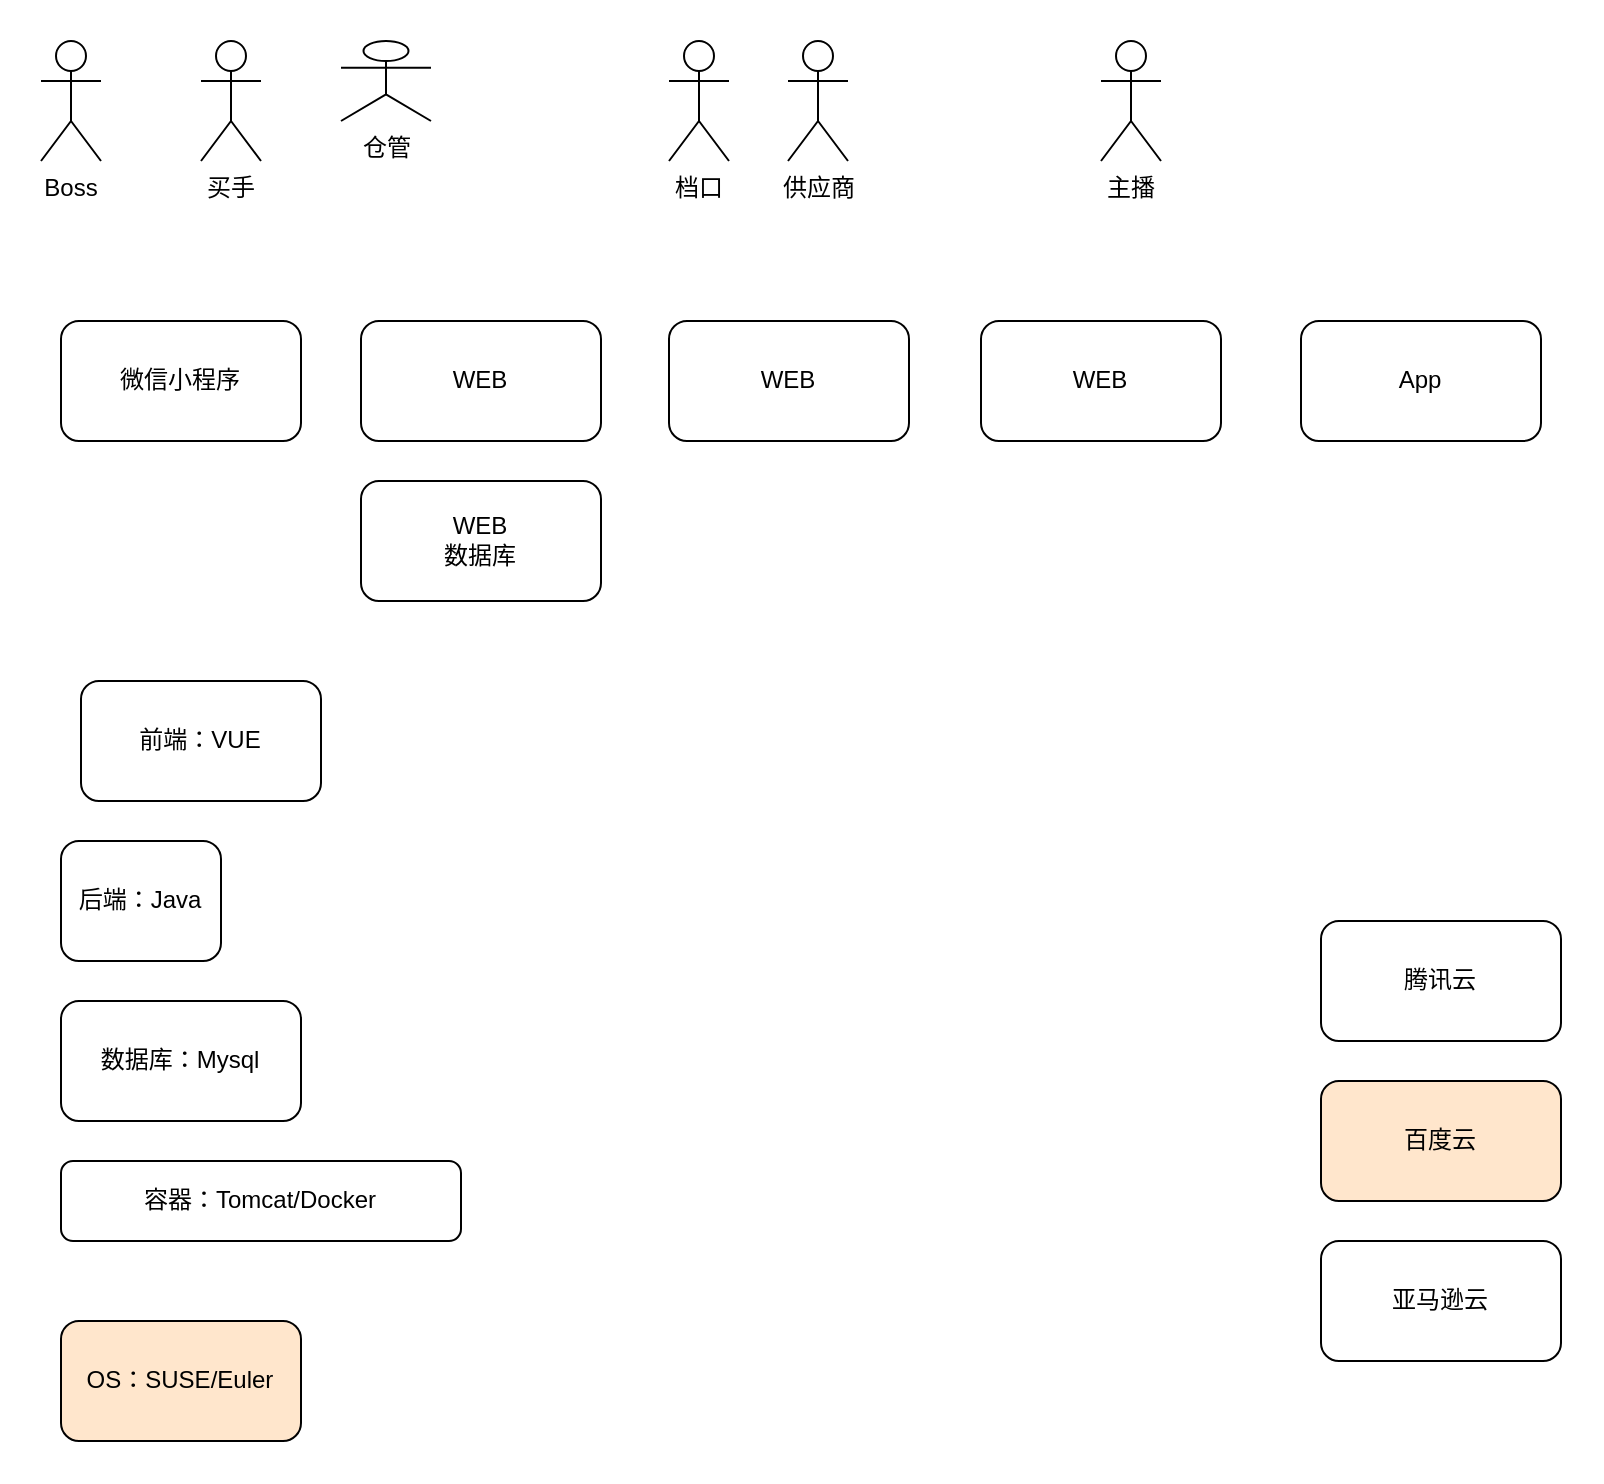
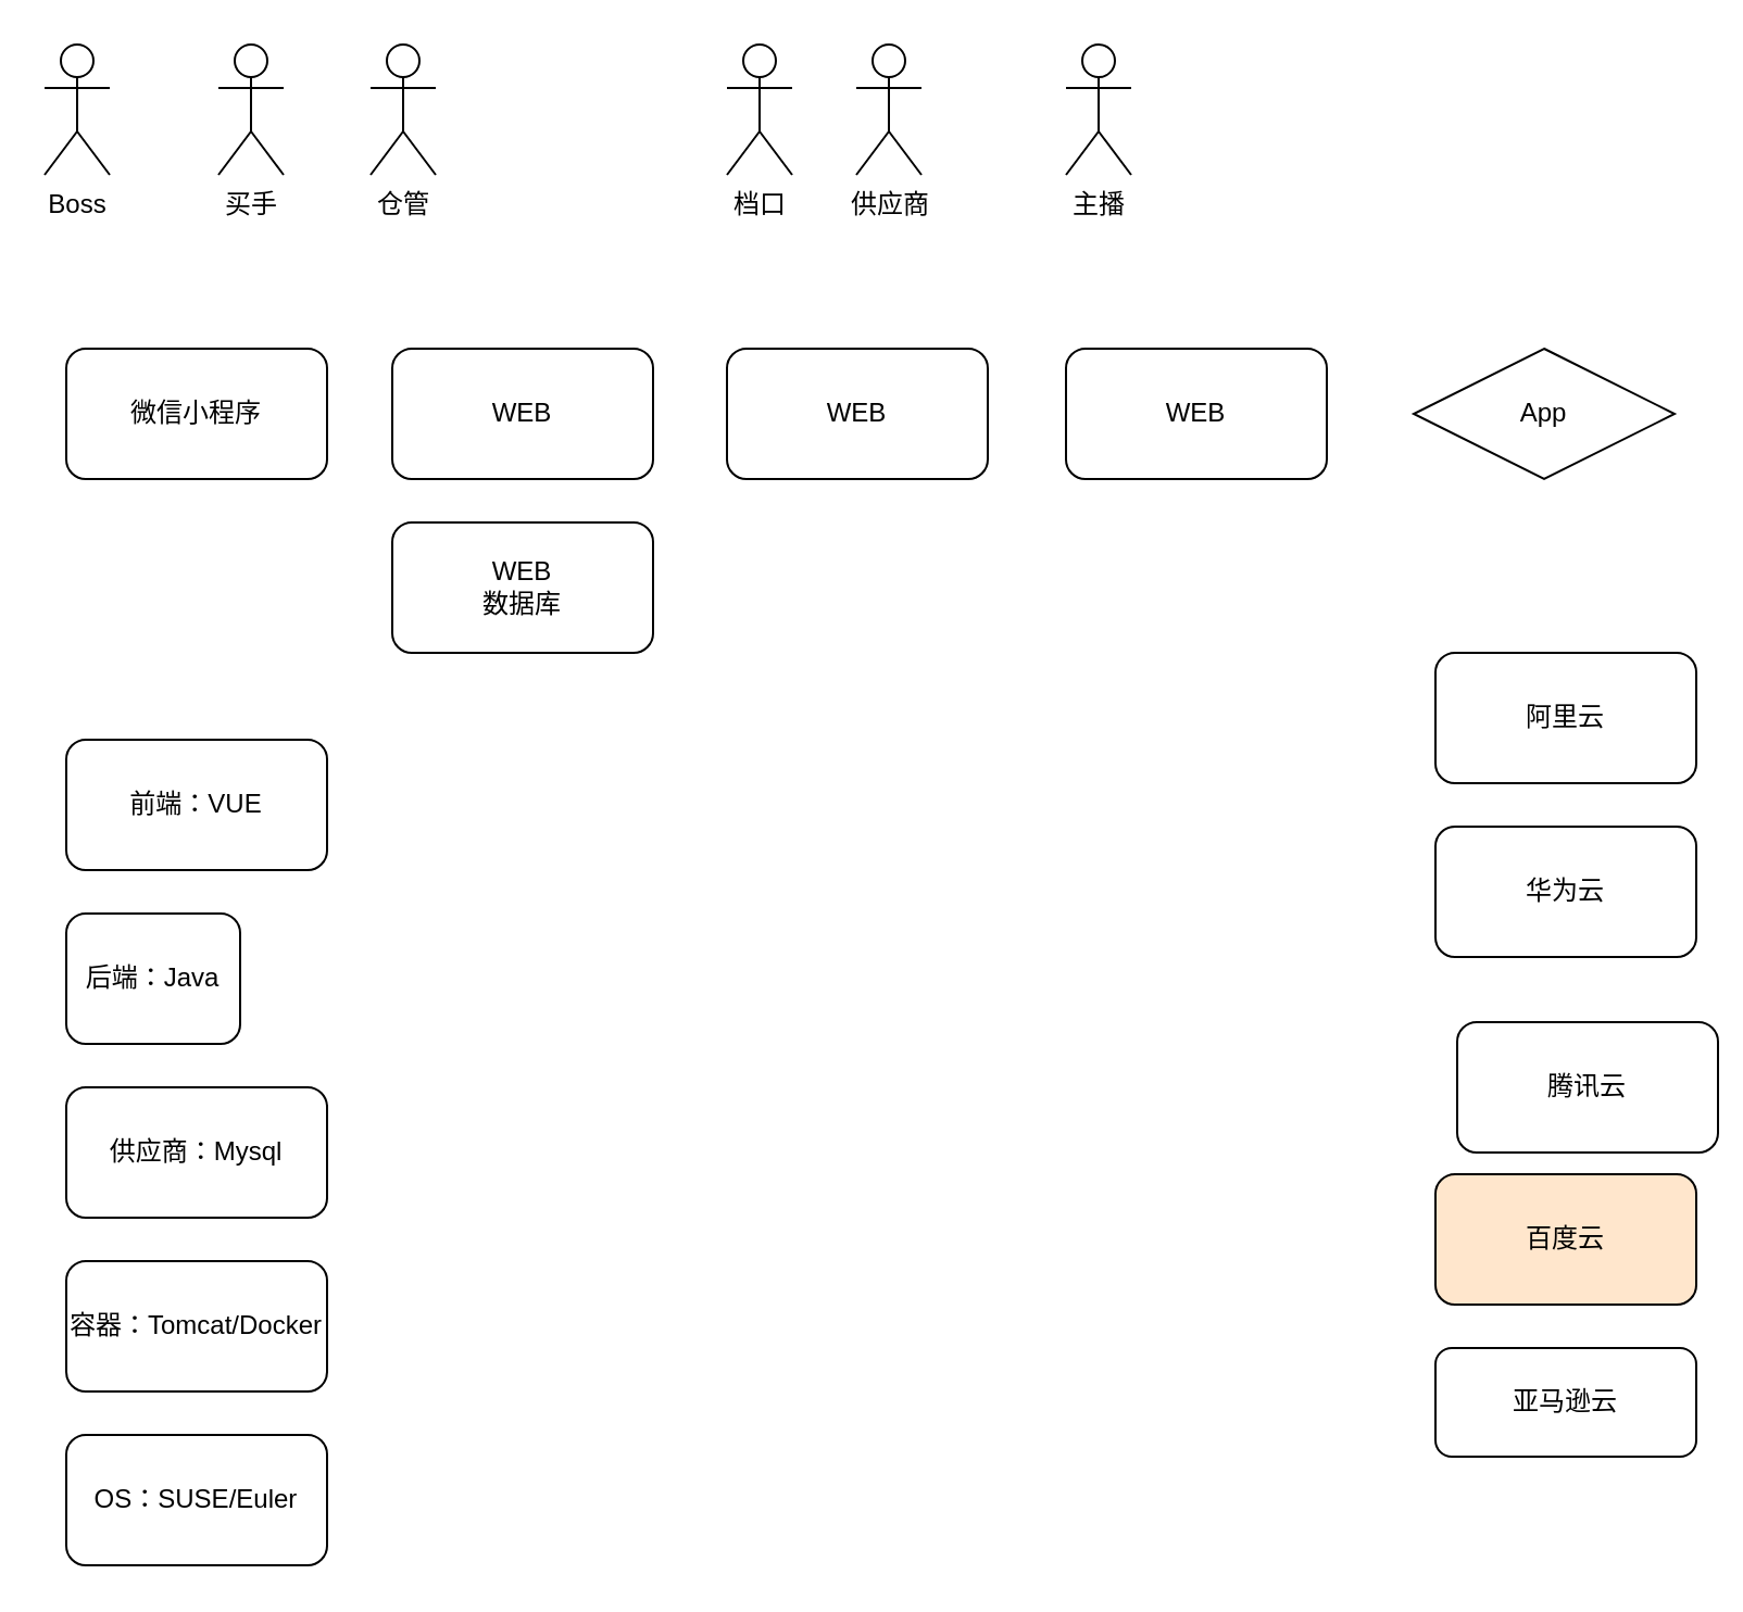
- <mxCell id="16" value="仓管" style="shape=umlActor;verticalLabelPosition=bottom;verticalAlign=top;html=1;outlineConnect=0;" parent="1" vertex="1"><mxGeometry x="170" y="20" width="45" height="40" as="geometry" /></mxCell>
+ <mxCell id="16" value="仓管" style="shape=umlActor;verticalLabelPosition=bottom;verticalAlign=top;html=1;outlineConnect=0;" parent="1" vertex="1"><mxGeometry x="170" y="20" width="30" height="60" as="geometry" /></mxCell>
- <mxCell id="14" value="主播" style="shape=umlActor;verticalLabelPosition=bottom;verticalAlign=top;html=1;outlineConnect=0;" parent="1" vertex="1"><mxGeometry x="550" y="20" width="30" height="60" as="geometry" /></mxCell>
+ <mxCell id="14" value="主播" style="shape=umlActor;verticalLabelPosition=bottom;verticalAlign=top;html=1;outlineConnect=0;" parent="1" vertex="1"><mxGeometry x="490" y="20" width="30" height="60" as="geometry" /></mxCell>
- <mxCell id="23" value="App" style="rounded=1;whiteSpace=wrap;html=1;" vertex="1" parent="1"><mxGeometry x="650" y="160" width="120" height="60" as="geometry" /></mxCell>
+ <mxCell id="23" value="App" style="rhombus;whiteSpace=wrap;html=1;" vertex="1" parent="1"><mxGeometry x="650" y="160" width="120" height="60" as="geometry" /></mxCell>
+ <mxCell id="7" value="阿里云" style="rounded=1;whiteSpace=wrap;html=1;" parent="1" vertex="1"><mxGeometry x="660" y="300" width="120" height="60" as="geometry" /></mxCell>
- <mxCell id="12" value="前端：VUE" style="rounded=1;whiteSpace=wrap;html=1;" parent="1" vertex="1"><mxGeometry x="40" y="340" width="120" height="60" as="geometry" /></mxCell>
+ <mxCell id="12" value="前端：VUE" style="rounded=1;whiteSpace=wrap;html=1;" parent="1" vertex="1"><mxGeometry x="30" y="340" width="120" height="60" as="geometry" /></mxCell>
+ <mxCell id="8" value="华为云" style="rounded=1;whiteSpace=wrap;html=1;" parent="1" vertex="1"><mxGeometry x="660" y="380" width="120" height="60" as="geometry" /></mxCell>
- <mxCell id="10" value="腾讯云" style="rounded=1;whiteSpace=wrap;html=1;" parent="1" vertex="1"><mxGeometry x="660" y="460" width="120" height="60" as="geometry" /></mxCell>
+ <mxCell id="10" value="腾讯云" style="rounded=1;whiteSpace=wrap;html=1;" parent="1" vertex="1"><mxGeometry x="670" y="470" width="120" height="60" as="geometry" /></mxCell>
- <mxCell id="5" value="数据库：Mysql" style="rounded=1;whiteSpace=wrap;html=1;" parent="1" vertex="1"><mxGeometry x="30" y="500" width="120" height="60" as="geometry" /></mxCell>
+ <mxCell id="5" value="供应商：Mysql" style="rounded=1;whiteSpace=wrap;html=1;" parent="1" vertex="1"><mxGeometry x="30" y="500" width="120" height="60" as="geometry" /></mxCell>
- <mxCell id="20" value="容器：Tomcat/Docker" style="rounded=1;whiteSpace=wrap;html=1;" vertex="1" parent="1"><mxGeometry x="30" y="580" width="200" height="40" as="geometry" /></mxCell>
+ <mxCell id="20" value="容器：Tomcat/Docker" style="rounded=1;whiteSpace=wrap;html=1;" vertex="1" parent="1"><mxGeometry x="30" y="580" width="120" height="60" as="geometry" /></mxCell>
- <mxCell id="11" value="亚马逊云" style="rounded=1;whiteSpace=wrap;html=1;" parent="1" vertex="1"><mxGeometry x="660" y="620" width="120" height="60" as="geometry" /></mxCell>
+ <mxCell id="11" value="亚马逊云" style="rounded=1;whiteSpace=wrap;html=1;" parent="1" vertex="1"><mxGeometry x="660" y="620" width="120" height="50" as="geometry" /></mxCell>
- <mxCell id="21" value="OS：SUSE&lt;span style=&quot;background-color: transparent; color: light-dark(rgb(0, 0, 0), rgb(255, 255, 255));&quot;&gt;/Euler&lt;/span&gt;" style="rounded=1;whiteSpace=wrap;html=1;fillColor=#ffe6cc;" vertex="1" parent="1"><mxGeometry x="30" y="660" width="120" height="60" as="geometry" /></mxCell>
+ <mxCell id="21" value="OS：SUSE&lt;span style=&quot;background-color: transparent; color: light-dark(rgb(0, 0, 0), rgb(255, 255, 255));&quot;&gt;/Euler&lt;/span&gt;" style="rounded=1;whiteSpace=wrap;html=1;" vertex="1" parent="1"><mxGeometry x="30" y="660" width="120" height="60" as="geometry" /></mxCell>
